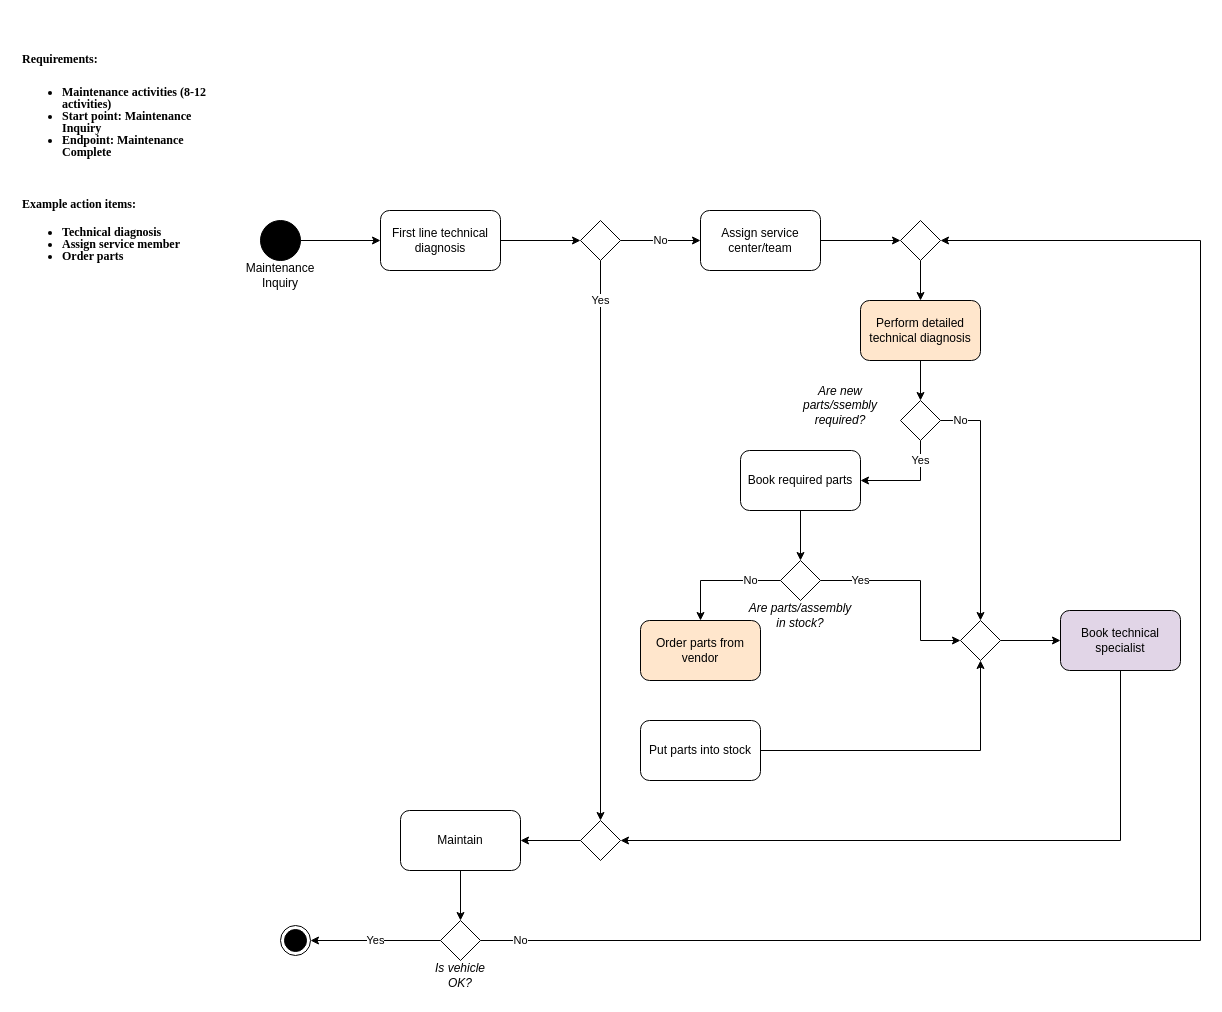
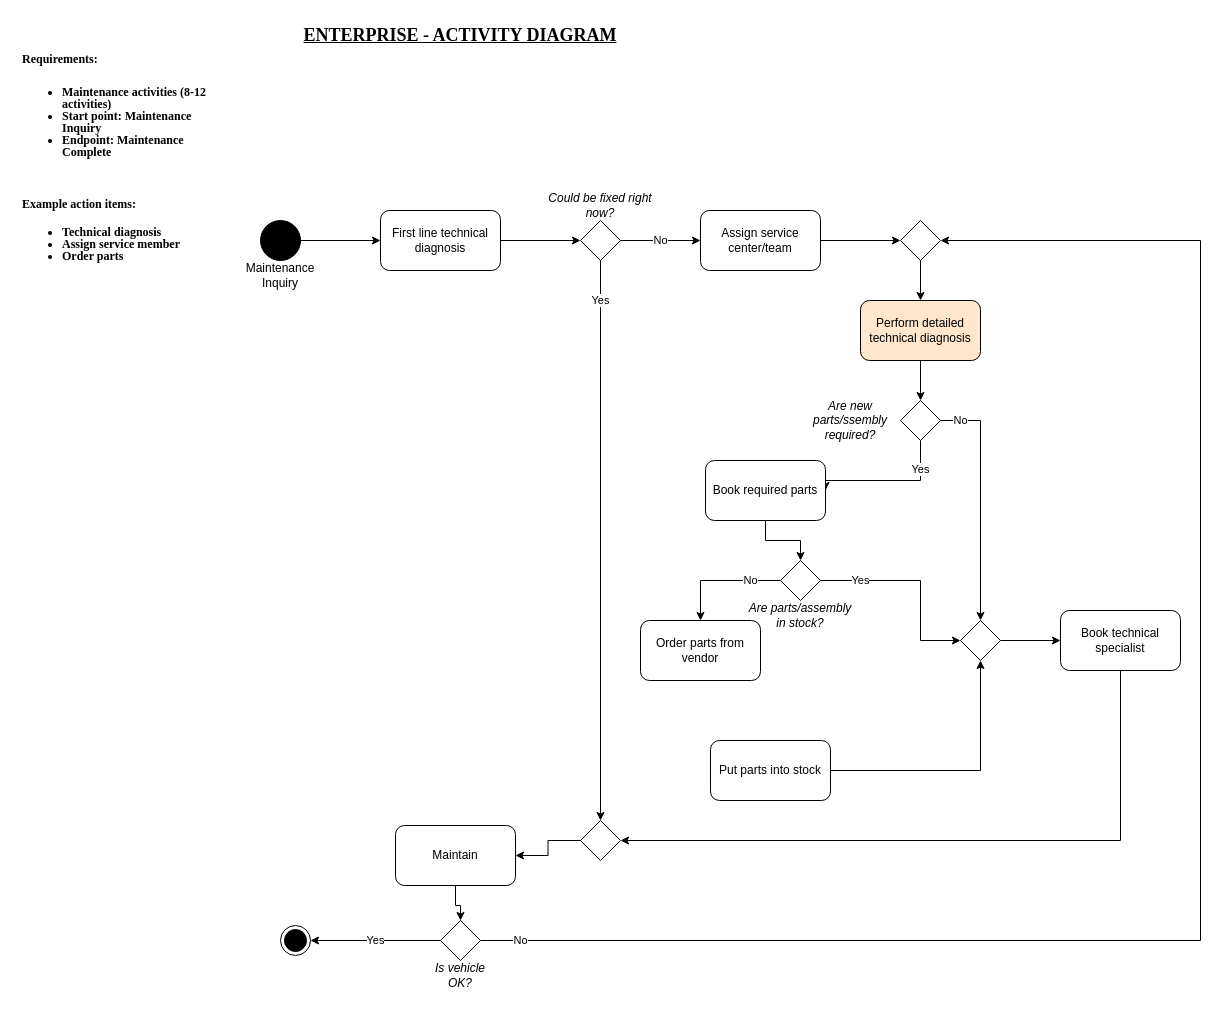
+ <mxCell id="3" value="&lt;h2&gt;ENTERPRISE - ACTIVITY DIAGRAM&lt;/h2&gt;" style="text;html=1;strokeColor=none;fillColor=none;align=center;verticalAlign=middle;whiteSpace=wrap;rounded=0;fontFamily=Coming Soon;fontSource=https%3A%2F%2Ffonts.googleapis.com%2Fcss%3Ffamily%3DComing%2BSoon;fontStyle=5" parent="1" vertex="1"><mxGeometry x="300" y="20" width="320" height="30" as="geometry" /></mxCell>
+ <mxCell id="12" value="&lt;i&gt;Could be fixed right now?&lt;/i&gt;" style="text;html=1;strokeColor=none;fillColor=none;align=center;verticalAlign=middle;whiteSpace=wrap;rounded=0;" vertex="1" parent="1"><mxGeometry x="535" y="190" width="130" height="30" as="geometry" /></mxCell>
- <mxCell id="22" value="&lt;i&gt;Are new parts/ssembly required?&lt;/i&gt;" style="text;html=1;strokeColor=none;fillColor=none;align=center;verticalAlign=middle;whiteSpace=wrap;rounded=0;" vertex="1" parent="1"><mxGeometry x="790" y="375" width="100" height="60" as="geometry" /></mxCell>
+ <mxCell id="22" value="&lt;i&gt;Are new parts/ssembly required?&lt;/i&gt;" style="text;html=1;strokeColor=none;fillColor=none;align=center;verticalAlign=middle;whiteSpace=wrap;rounded=0;" vertex="1" parent="1"><mxGeometry x="800" y="390" width="100" height="60" as="geometry" /></mxCell>
- <mxCell id="24" value="Book required parts" style="rounded=1;whiteSpace=wrap;html=1;" vertex="1" parent="1"><mxGeometry x="740" y="450" width="120" height="60" as="geometry" /></mxCell>
+ <mxCell id="24" value="Book required parts" style="rounded=1;whiteSpace=wrap;html=1;" vertex="1" parent="1"><mxGeometry x="705" y="460" width="120" height="60" as="geometry" /></mxCell>
- <mxCell id="35" value="Book technical specialist" style="rounded=1;whiteSpace=wrap;html=1;fillColor=#e1d5e7;" vertex="1" parent="1"><mxGeometry x="1060" y="610" width="120" height="60" as="geometry" /></mxCell>
+ <mxCell id="35" value="Book technical specialist" style="rounded=1;whiteSpace=wrap;html=1;" vertex="1" parent="1"><mxGeometry x="1060" y="610" width="120" height="60" as="geometry" /></mxCell>
- <mxCell id="31" value="Order parts from vendor" style="rounded=1;whiteSpace=wrap;html=1;fillColor=#ffe6cc;" vertex="1" parent="1"><mxGeometry x="640" y="620" width="120" height="60" as="geometry" /></mxCell>
+ <mxCell id="31" value="Order parts from vendor" style="rounded=1;whiteSpace=wrap;html=1;" vertex="1" parent="1"><mxGeometry x="640" y="620" width="120" height="60" as="geometry" /></mxCell>
- <mxCell id="33" value="Put parts into stock" style="rounded=1;whiteSpace=wrap;html=1;" vertex="1" parent="1"><mxGeometry x="640" y="720" width="120" height="60" as="geometry" /></mxCell>
+ <mxCell id="33" value="Put parts into stock" style="rounded=1;whiteSpace=wrap;html=1;" vertex="1" parent="1"><mxGeometry x="710" y="740" width="120" height="60" as="geometry" /></mxCell>
- <mxCell id="39" value="Maintain" style="rounded=1;whiteSpace=wrap;html=1;" vertex="1" parent="1"><mxGeometry x="400" y="810" width="120" height="60" as="geometry" /></mxCell>
+ <mxCell id="39" value="Maintain" style="rounded=1;whiteSpace=wrap;html=1;" vertex="1" parent="1"><mxGeometry x="395" y="825" width="120" height="60" as="geometry" /></mxCell>
